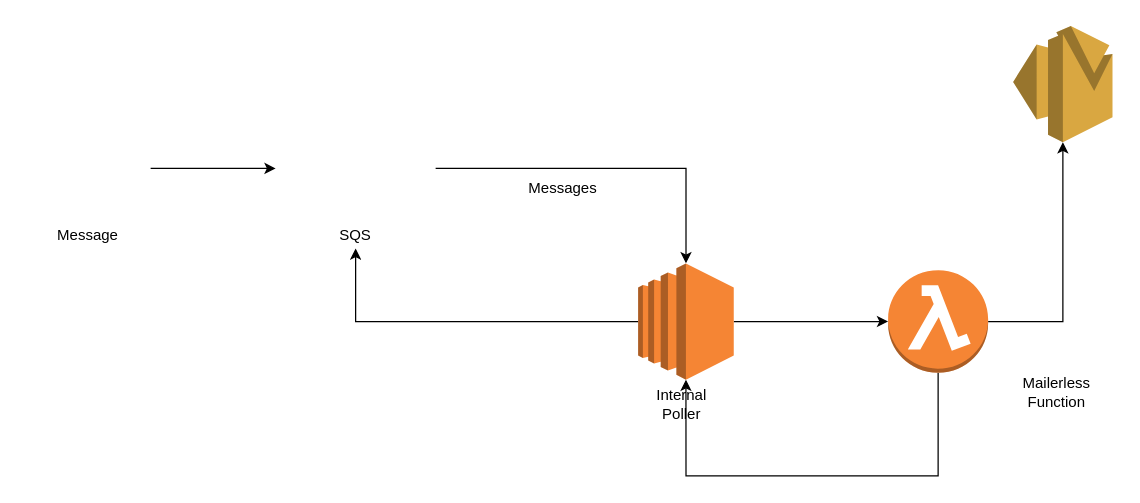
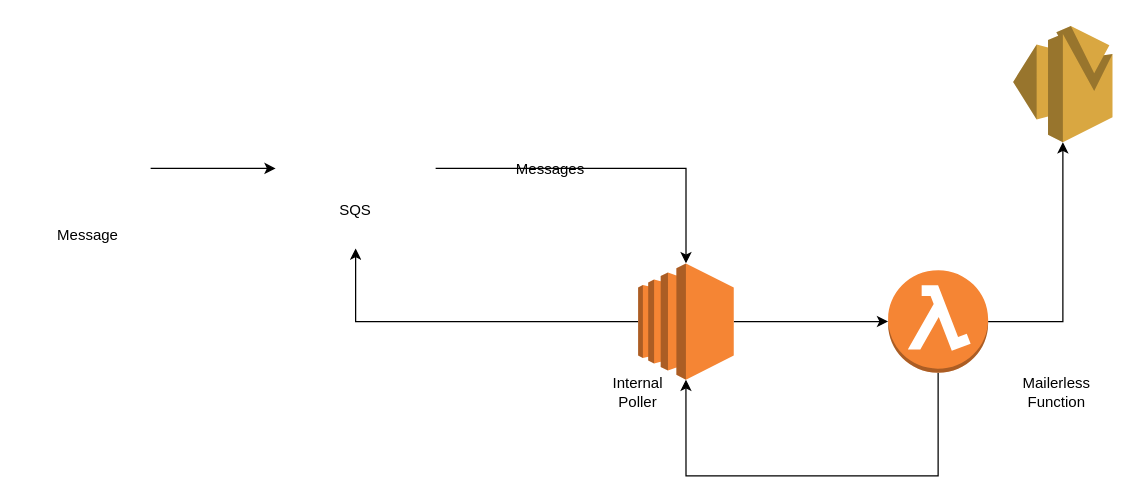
- <mxCell id="13" value="Messages " style="text;html=1;strokeColor=none;fillColor=none;align=center;verticalAlign=middle;whiteSpace=wrap;rounded=0;" vertex="1" parent="1"><mxGeometry x="430" y="140" width="40" height="20" as="geometry" /></mxCell>
+ <mxCell id="13" value="Messages " style="text;html=1;strokeColor=none;fillColor=none;align=center;verticalAlign=middle;whiteSpace=wrap;rounded=0;" vertex="1" parent="1"><mxGeometry x="420" y="125" width="40" height="20" as="geometry" /></mxCell>
- <mxCell id="11" value="SQS" style="text;html=1;strokeColor=none;fillColor=none;align=center;verticalAlign=middle;whiteSpace=wrap;rounded=0;" vertex="1" parent="1"><mxGeometry x="264" y="178" width="40" height="20" as="geometry" /></mxCell>
+ <mxCell id="11" value="SQS" style="text;html=1;strokeColor=none;fillColor=none;align=center;verticalAlign=middle;whiteSpace=wrap;rounded=0;" vertex="1" parent="1"><mxGeometry x="264" y="158" width="40" height="20" as="geometry" /></mxCell>
- <mxCell id="12" value="&lt;div&gt;Internal&lt;/div&gt;&lt;div&gt;Poller&lt;/div&gt;" style="text;html=1;strokeColor=none;fillColor=none;align=center;verticalAlign=middle;whiteSpace=wrap;rounded=0;" vertex="1" parent="1"><mxGeometry x="520" y="313" width="50" height="20" as="geometry" /></mxCell>
+ <mxCell id="12" value="&lt;div&gt;Internal&lt;/div&gt;&lt;div&gt;Poller&lt;/div&gt;" style="text;html=1;strokeColor=none;fillColor=none;align=center;verticalAlign=middle;whiteSpace=wrap;rounded=0;" vertex="1" parent="1"><mxGeometry x="485" y="303" width="50" height="20" as="geometry" /></mxCell>
